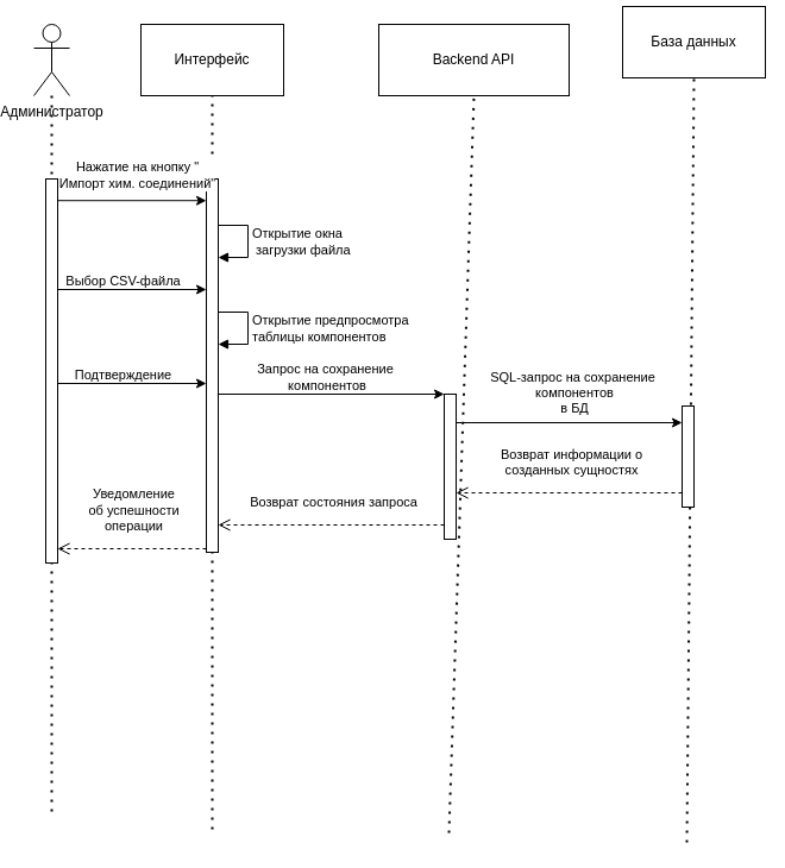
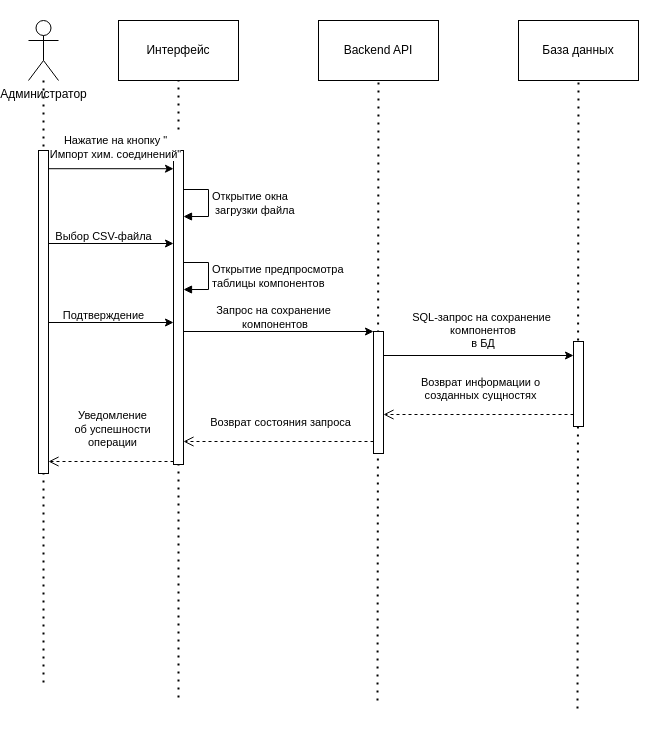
- <mxCell id="12" value="База данных" style="rounded=0;whiteSpace=wrap;html=1;" vertex="1" parent="1"><mxGeometry x="515" y="5" width="120" height="60" as="geometry" /></mxCell>
+ <mxCell id="12" value="База данных" style="rounded=0;whiteSpace=wrap;html=1;" vertex="1" parent="1"><mxGeometry x="510" y="20" width="120" height="60" as="geometry" /></mxCell>
- <mxCell id="10" value="Backend API" style="rounded=0;whiteSpace=wrap;html=1;" vertex="1" parent="1"><mxGeometry x="310" y="20" width="160" height="60" as="geometry" /></mxCell>
+ <mxCell id="10" value="Backend API" style="rounded=0;whiteSpace=wrap;html=1;" vertex="1" parent="1"><mxGeometry x="310" y="20" width="120" height="60" as="geometry" /></mxCell>
